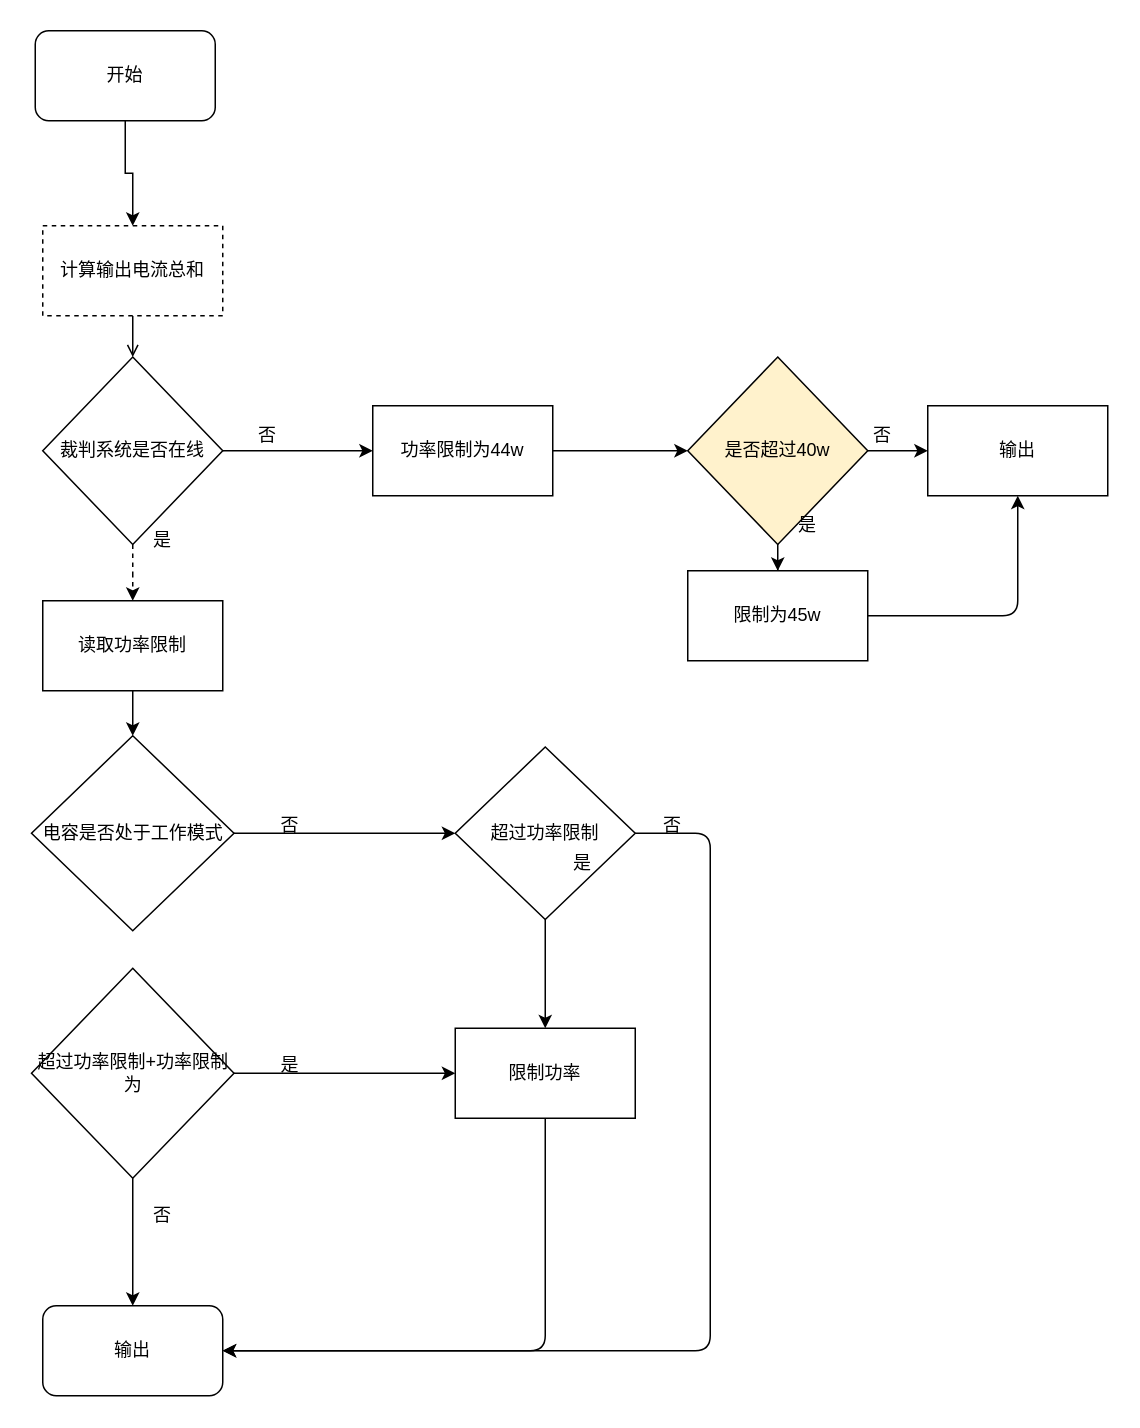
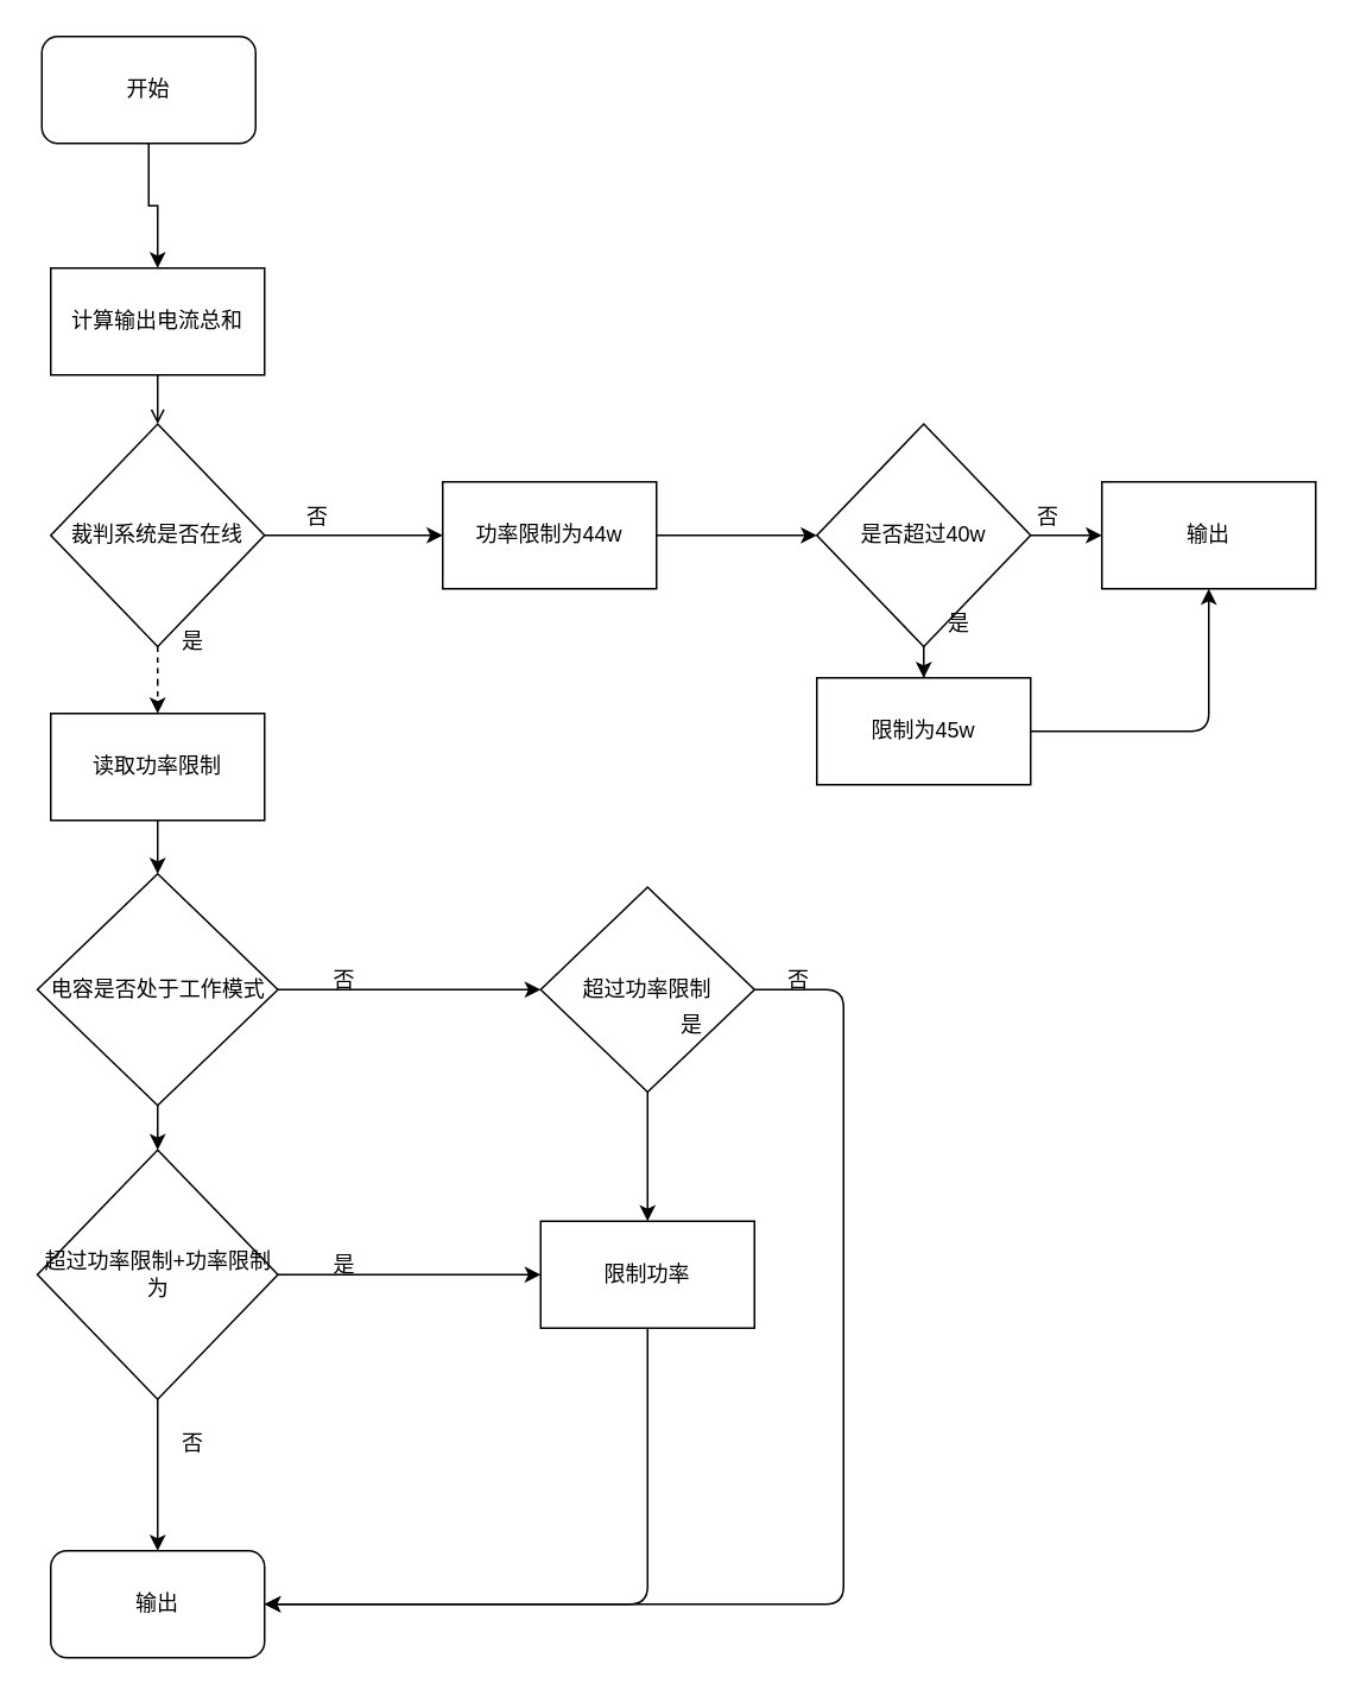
- <mxCell id="5" value="计算输出电流总和" style="rounded=0;whiteSpace=wrap;html=1;dashed=1;" vertex="1" parent="1"><mxGeometry x="28" y="150" width="120" height="60" as="geometry" /></mxCell>
+ <mxCell id="5" value="计算输出电流总和" style="rounded=0;whiteSpace=wrap;html=1;" vertex="1" parent="1"><mxGeometry x="28" y="150" width="120" height="60" as="geometry" /></mxCell>
- <mxCell id="20" value="是否超过40w" style="rhombus;whiteSpace=wrap;html=1;fillColor=#fff2cc;" vertex="1" parent="1"><mxGeometry x="458" y="237.5" width="120" height="125" as="geometry" /></mxCell>
+ <mxCell id="20" value="是否超过40w" style="rhombus;whiteSpace=wrap;html=1;" vertex="1" parent="1"><mxGeometry x="458" y="237.5" width="120" height="125" as="geometry" /></mxCell>
+ <mxCell id="30" value="" style="edgeStyle=orthogonalEdgeStyle;rounded=0;orthogonalLoop=1;jettySize=auto;html=1;" edge="1" parent="1" source="31" target="17"><mxGeometry relative="1" as="geometry" /></mxCell>
